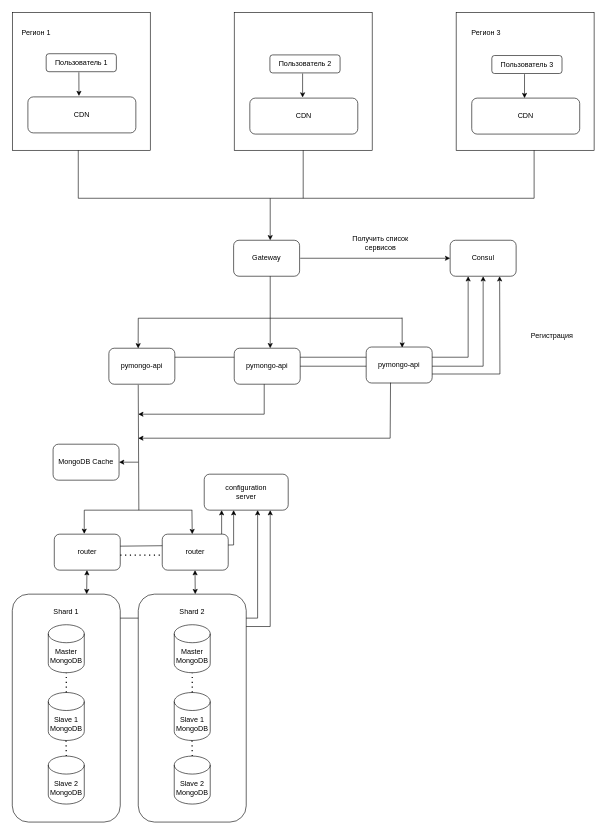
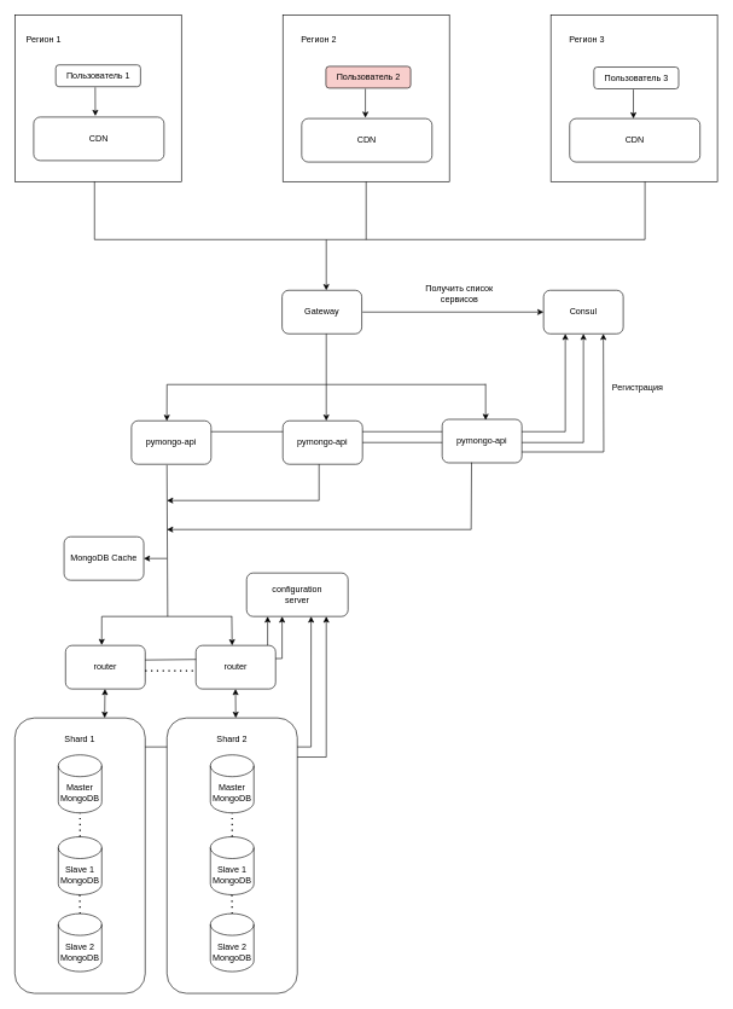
+ <mxCell id="54" value="Регион 2" style="text;strokeColor=none;align=center;fillColor=none;html=1;verticalAlign=middle;whiteSpace=wrap;rounded=0;" vertex="1" parent="1"><mxGeometry x="410" y="40" width="60" height="30" as="geometry" /></mxCell>
- <mxCell id="66" value="Пользователь 2" style="rounded=1;whiteSpace=wrap;html=1;" vertex="1" parent="1"><mxGeometry x="449.5" y="91" width="117" height="30" as="geometry" /></mxCell>
+ <mxCell id="66" value="Пользователь 2" style="rounded=1;whiteSpace=wrap;html=1;fillColor=#f8cecc;" vertex="1" parent="1"><mxGeometry x="449.5" y="91" width="117" height="30" as="geometry" /></mxCell>
- <mxCell id="41" value="Регистрация" style="text;strokeColor=none;align=center;fillColor=none;html=1;verticalAlign=middle;whiteSpace=wrap;rounded=0;" vertex="1" parent="1"><mxGeometry x="890" y="545" width="60" height="30" as="geometry" /></mxCell>
+ <mxCell id="41" value="Регистрация" style="text;strokeColor=none;align=center;fillColor=none;html=1;verticalAlign=middle;whiteSpace=wrap;rounded=0;" vertex="1" parent="1"><mxGeometry x="850" y="520" width="60" height="30" as="geometry" /></mxCell>
